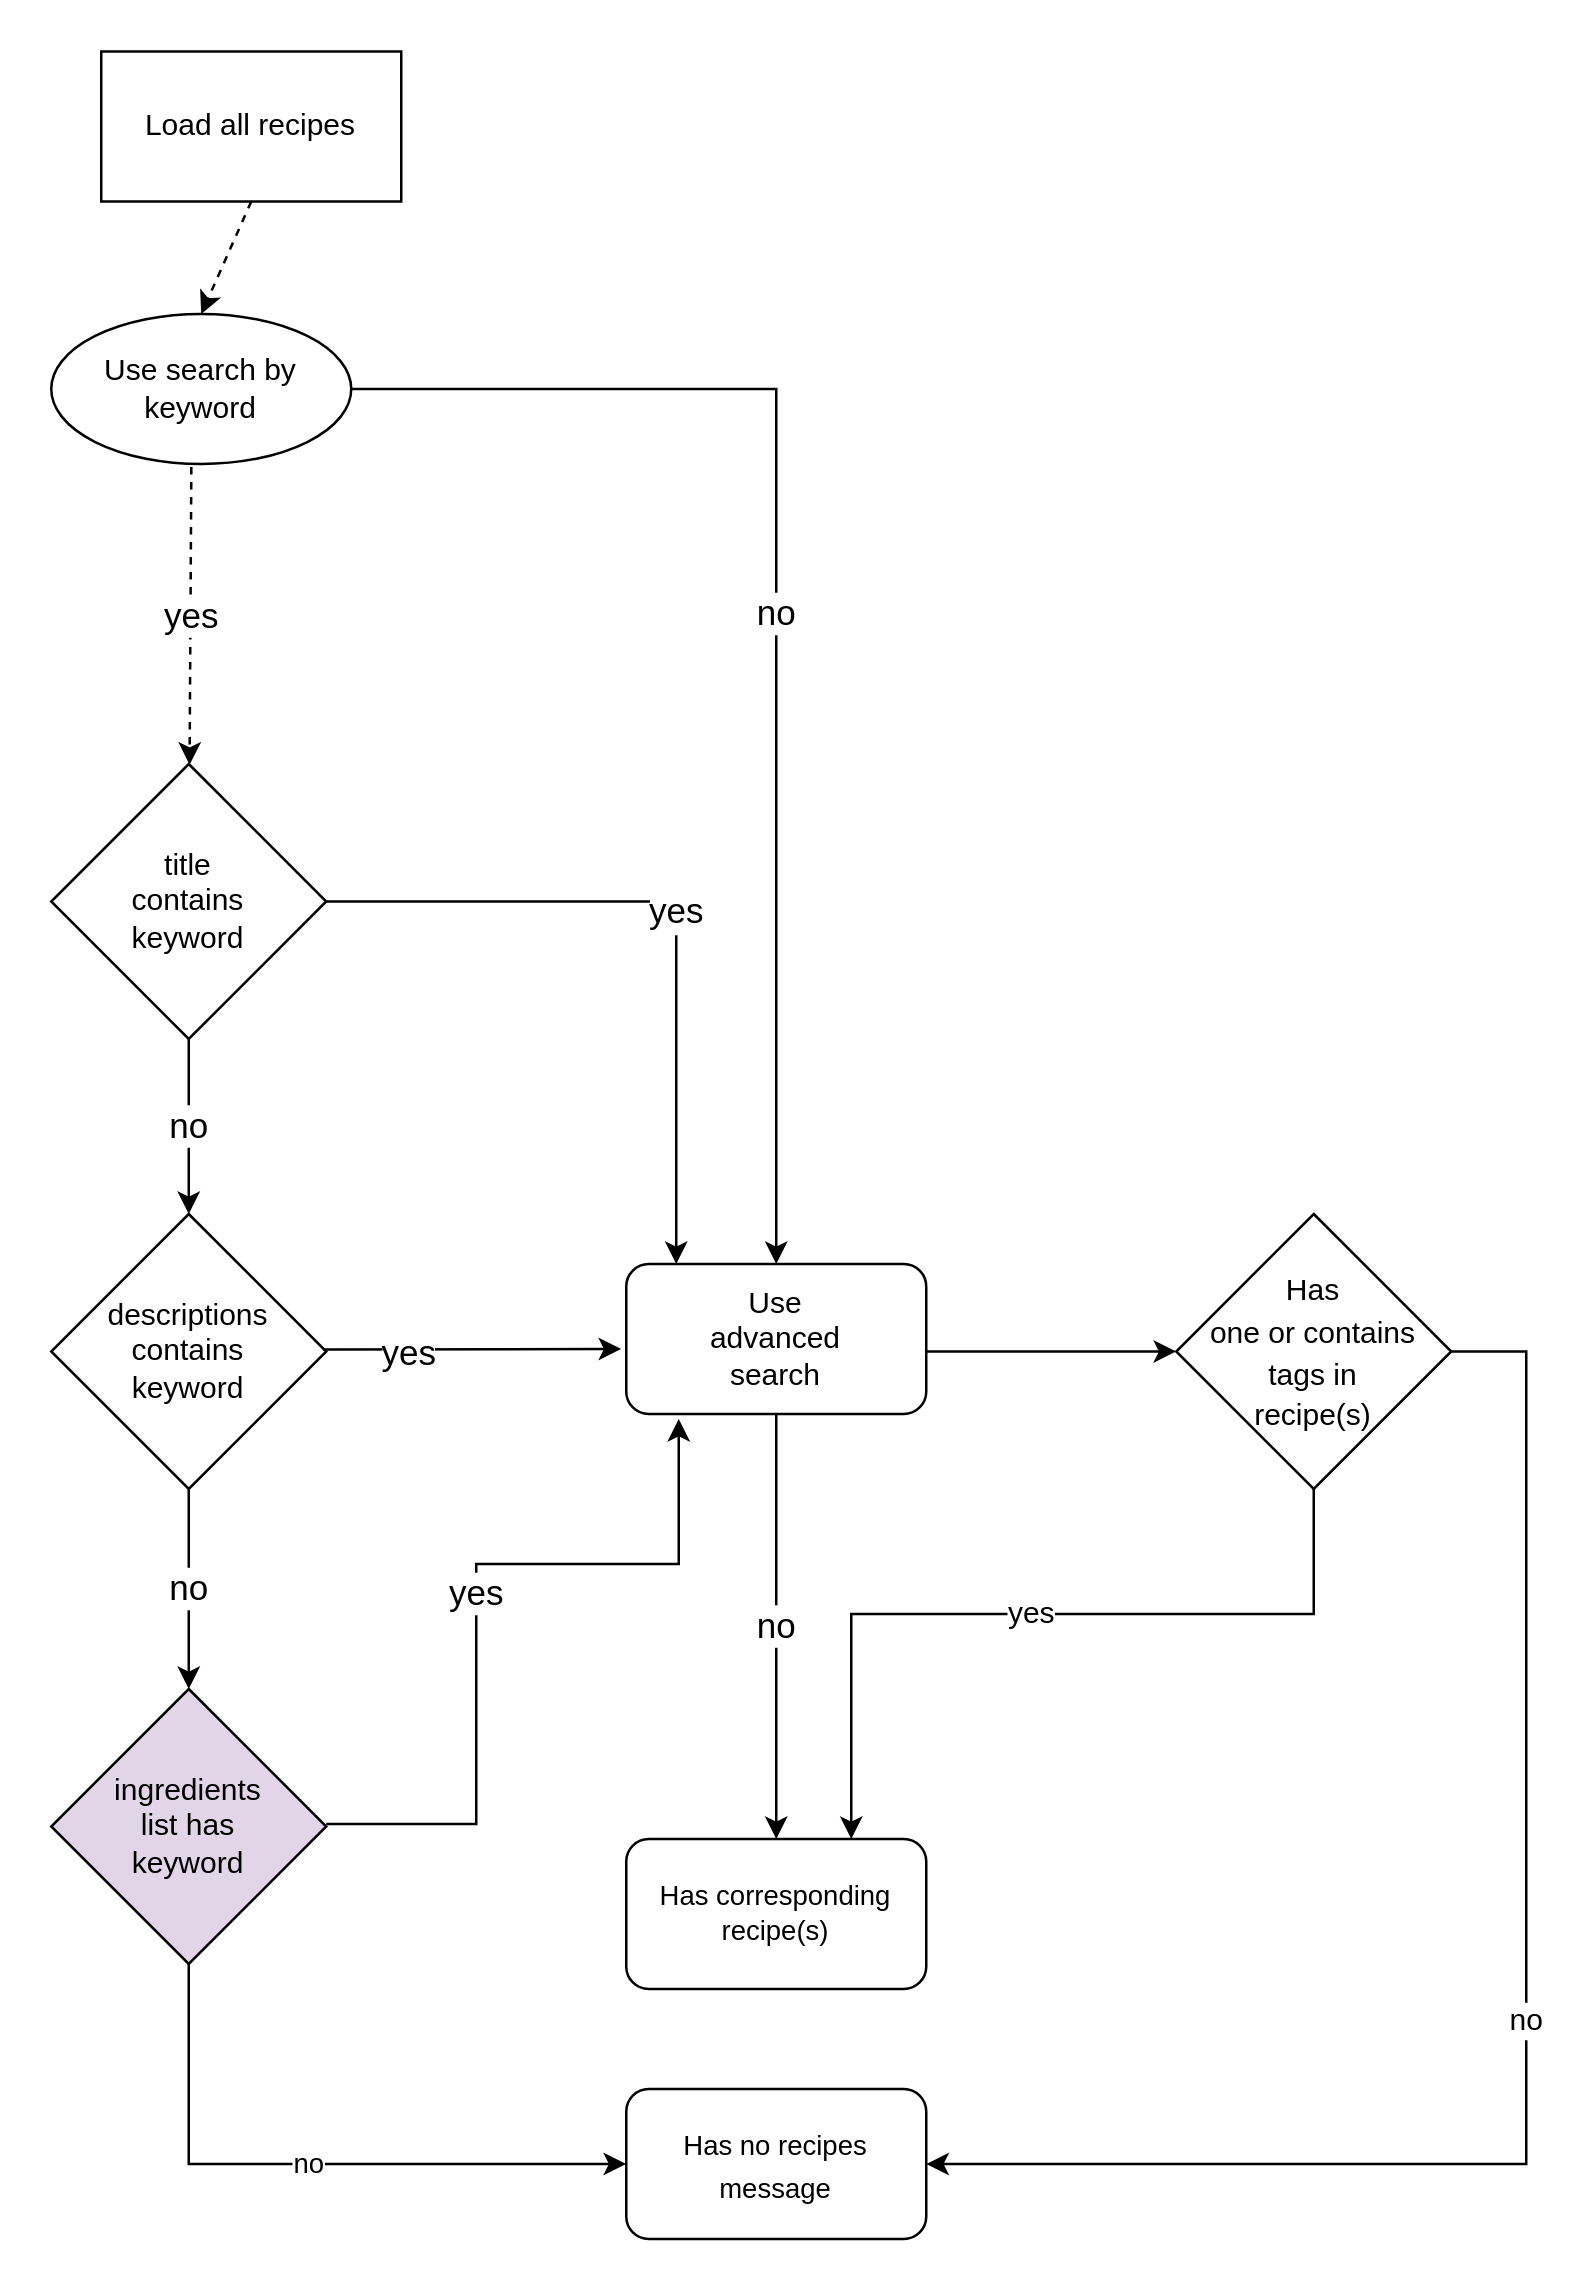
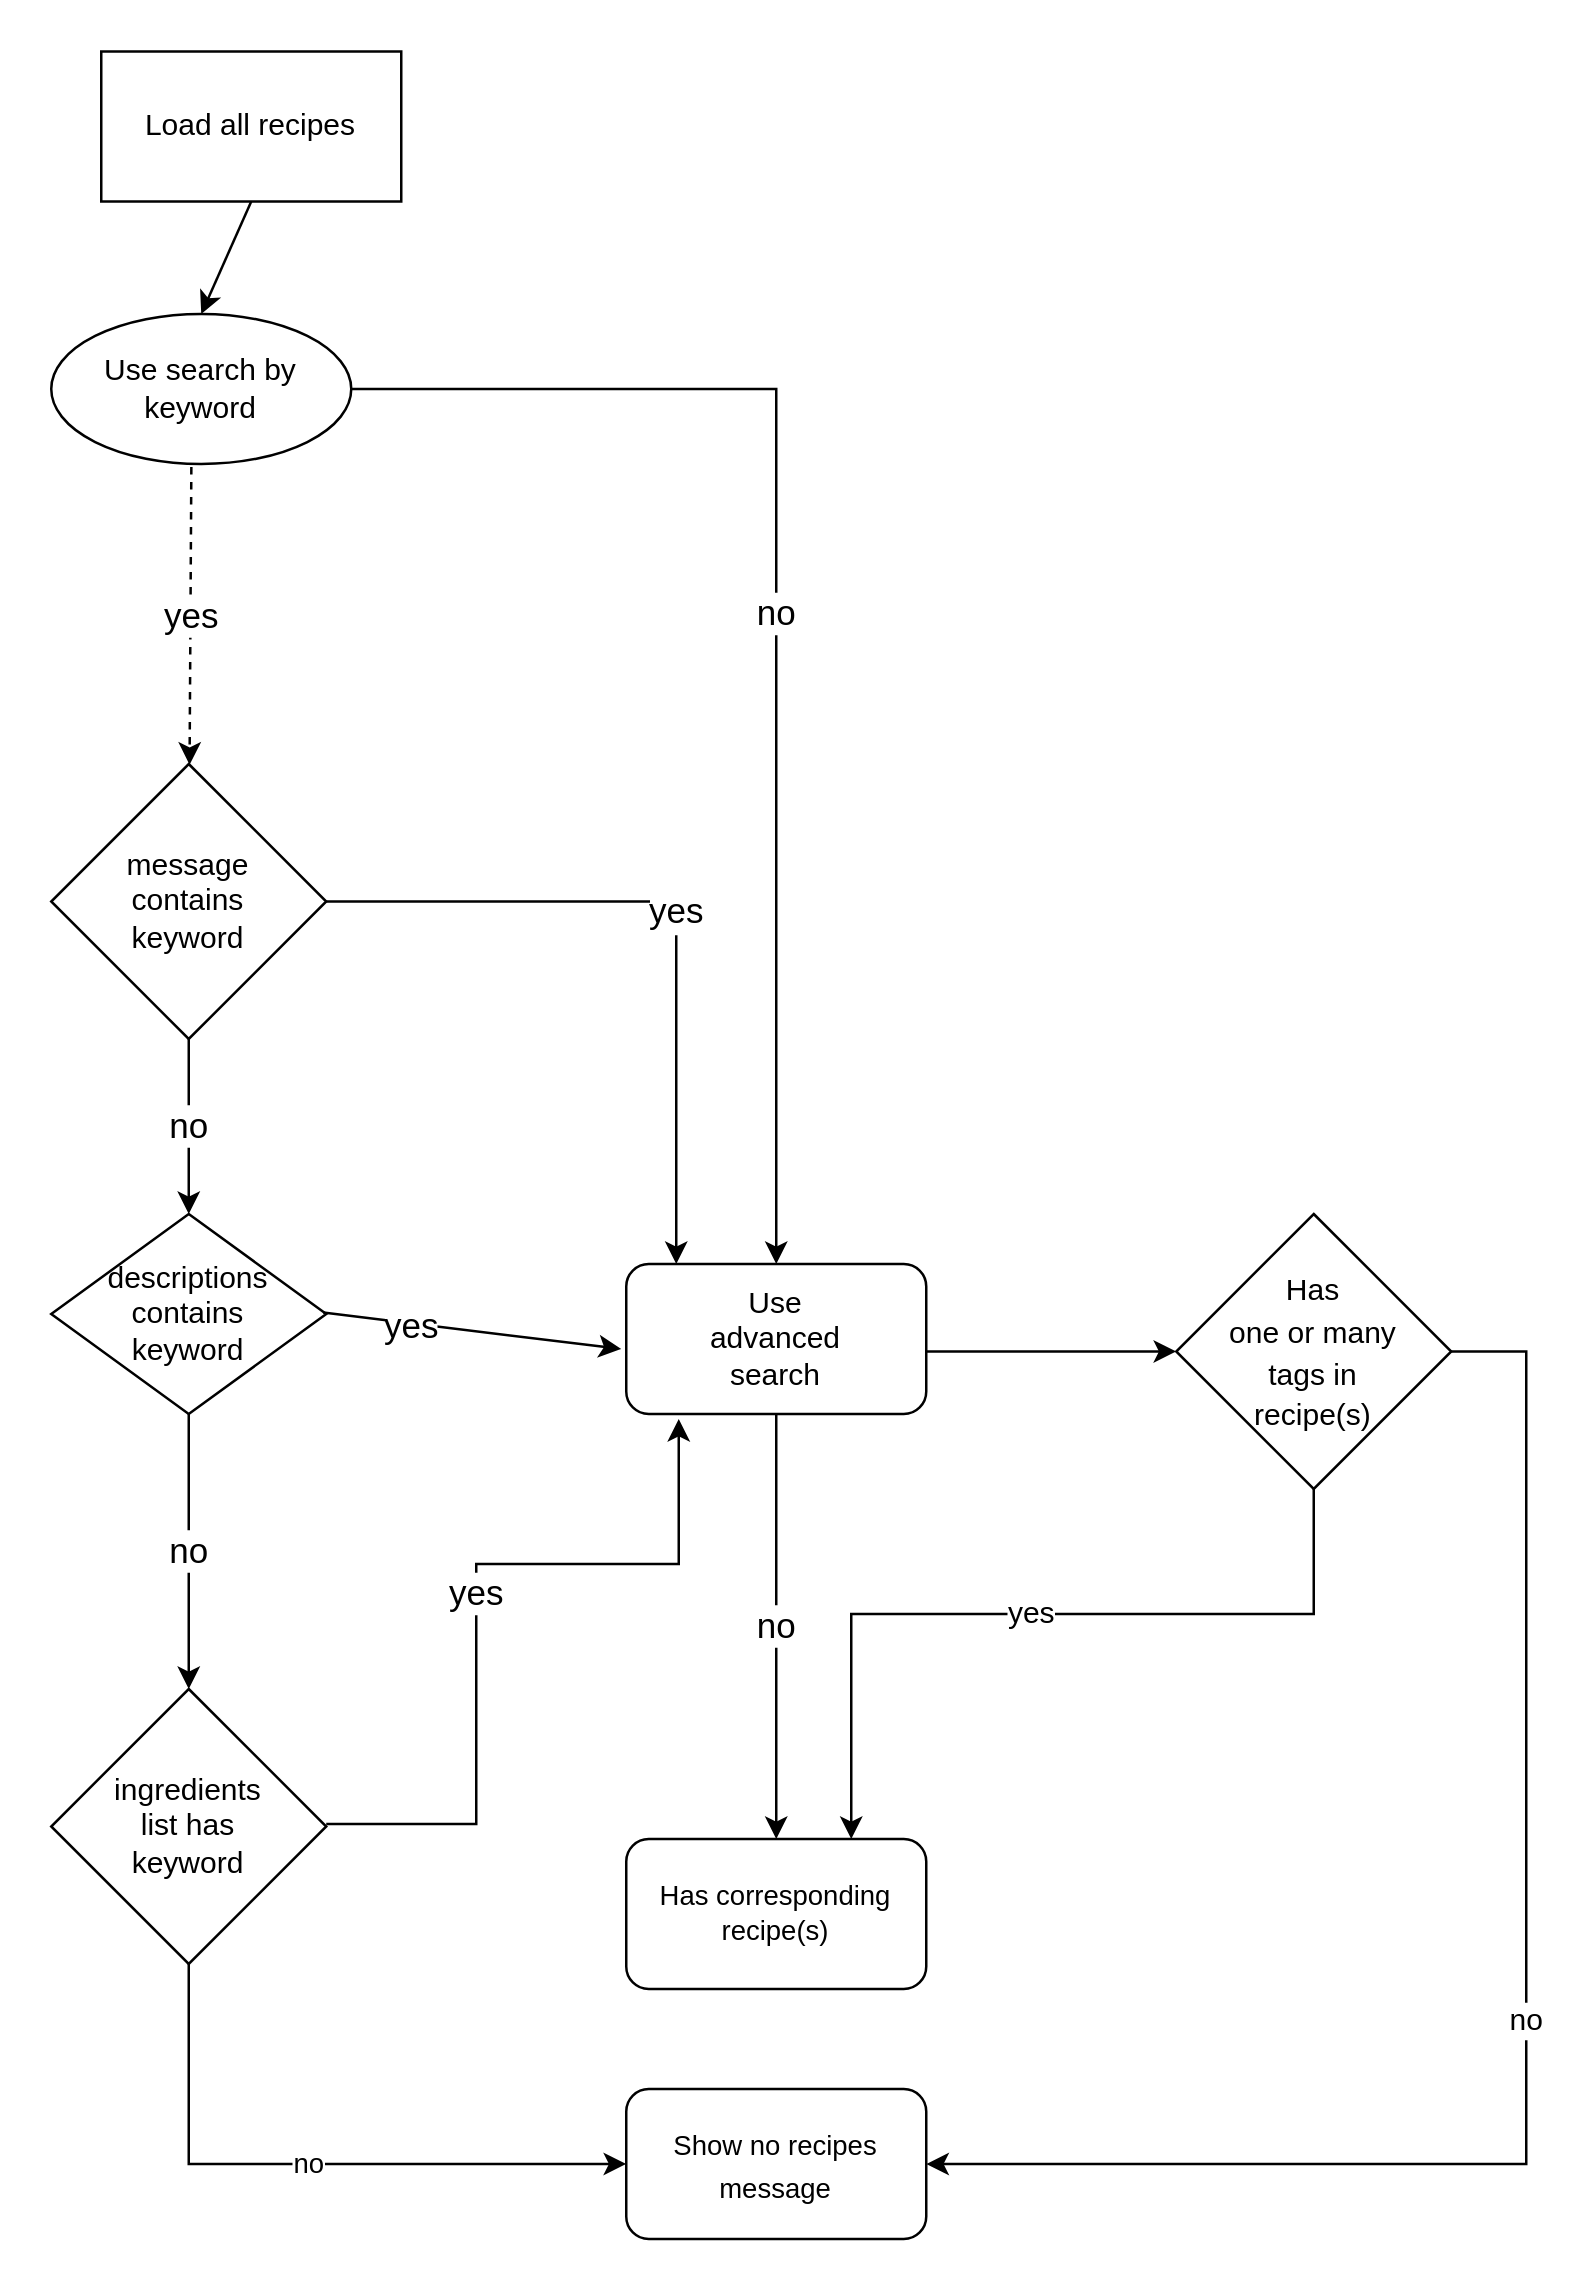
- <mxCell id="24" value="" style="endArrow=classic;html=1;rounded=0;fontSize=12;exitX=0.5;exitY=1;exitDx=0;exitDy=0;entryX=0.5;entryY=0;entryDx=0;entryDy=0;dashed=1;" edge="1" parent="1" source="23" target="2"><mxGeometry width="50" height="50" relative="1" as="geometry"><mxPoint x="130" y="145" as="sourcePoint" /><mxPoint x="180" y="95" as="targetPoint" /></mxGeometry></mxCell>
+ <mxCell id="24" value="" style="endArrow=classic;html=1;rounded=0;fontSize=12;exitX=0.5;exitY=1;exitDx=0;exitDy=0;entryX=0.5;entryY=0;entryDx=0;entryDy=0;" edge="1" parent="1" source="23" target="2"><mxGeometry width="50" height="50" relative="1" as="geometry"><mxPoint x="130" y="145" as="sourcePoint" /><mxPoint x="180" y="95" as="targetPoint" /></mxGeometry></mxCell>
- <mxCell id="3" value="title&lt;br&gt;contains&lt;br&gt;keyword" style="rhombus;whiteSpace=wrap;html=1;" parent="1" vertex="1"><mxGeometry x="20" y="305" width="110" height="110" as="geometry" /></mxCell>
+ <mxCell id="3" value="message&lt;br&gt;contains&lt;br&gt;keyword" style="rhombus;whiteSpace=wrap;html=1;" parent="1" vertex="1"><mxGeometry x="20" y="305" width="110" height="110" as="geometry" /></mxCell>
- <mxCell id="4" value="descriptions contains&lt;br&gt;keyword" style="rhombus;whiteSpace=wrap;html=1;" parent="1" vertex="1"><mxGeometry x="20" y="485" width="110" height="110" as="geometry" /></mxCell>
+ <mxCell id="4" value="descriptions contains&lt;br&gt;keyword" style="rhombus;whiteSpace=wrap;html=1;" parent="1" vertex="1"><mxGeometry x="20" y="485" width="110" height="80" as="geometry" /></mxCell>
- <mxCell id="18" value="&lt;font style=&quot;font-size: 12px;&quot;&gt;Has&lt;br&gt;one or contains&lt;br&gt;tags in&lt;br&gt;recipe(s)&lt;/font&gt;" style="rhombus;whiteSpace=wrap;html=1;fontSize=14;" parent="1" vertex="1"><mxGeometry x="470" y="485" width="110" height="110" as="geometry" /></mxCell>
+ <mxCell id="18" value="&lt;font style=&quot;font-size: 12px;&quot;&gt;Has&lt;br&gt;one or many&lt;br&gt;tags in&lt;br&gt;recipe(s)&lt;/font&gt;" style="rhombus;whiteSpace=wrap;html=1;fontSize=14;" parent="1" vertex="1"><mxGeometry x="470" y="485" width="110" height="110" as="geometry" /></mxCell>
- <mxCell id="5" value="ingredients&lt;br&gt;list has&lt;br&gt;keyword" style="rhombus;whiteSpace=wrap;html=1;fillColor=#e1d5e7;" parent="1" vertex="1"><mxGeometry x="20" y="675" width="110" height="110" as="geometry" /></mxCell>
+ <mxCell id="5" value="ingredients&lt;br&gt;list has&lt;br&gt;keyword" style="rhombus;whiteSpace=wrap;html=1;" parent="1" vertex="1"><mxGeometry x="20" y="675" width="110" height="110" as="geometry" /></mxCell>
- <mxCell id="14" value="&lt;font style=&quot;font-size: 11px;&quot;&gt;Has no recipes message&lt;/font&gt;" style="rounded=1;whiteSpace=wrap;html=1;fontSize=14;" parent="1" vertex="1"><mxGeometry x="250" y="835" width="120" height="60" as="geometry" /></mxCell>
+ <mxCell id="14" value="&lt;font style=&quot;font-size: 11px;&quot;&gt;Show no recipes message&lt;/font&gt;" style="rounded=1;whiteSpace=wrap;html=1;fontSize=14;" parent="1" vertex="1"><mxGeometry x="250" y="835" width="120" height="60" as="geometry" /></mxCell>
